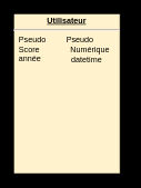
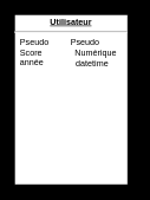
- <mxCell id="2" value="&lt;p style=&quot;margin: 4px 0px 0px ; text-align: center&quot;&gt;&lt;b&gt;&lt;u&gt;Utilisateur&lt;/u&gt;&lt;/b&gt;&lt;/p&gt;&lt;hr&gt;&lt;p style=&quot;margin: 0px ; margin-left: 8px&quot;&gt;Pseudo&lt;/p&gt;&lt;p style=&quot;margin: 0px ; margin-left: 8px&quot;&gt;Score&lt;/p&gt;&lt;p style=&quot;margin: 0px ; margin-left: 8px&quot;&gt;année&lt;/p&gt;" style="verticalAlign=top;align=left;overflow=fill;fontSize=12;fontFamily=Helvetica;html=1;rounded=0;shadow=0;comic=0;labelBackgroundColor=none;strokeWidth=1;fillColor=#fff2cc;" parent="1" vertex="1"><mxGeometry x="20" y="20" width="160" height="240" as="geometry" /></mxCell>
+ <mxCell id="2" value="&lt;p style=&quot;margin: 4px 0px 0px ; text-align: center&quot;&gt;&lt;b&gt;&lt;u&gt;Utilisateur&lt;/u&gt;&lt;/b&gt;&lt;/p&gt;&lt;hr&gt;&lt;p style=&quot;margin: 0px ; margin-left: 8px&quot;&gt;Pseudo&lt;/p&gt;&lt;p style=&quot;margin: 0px ; margin-left: 8px&quot;&gt;Score&lt;/p&gt;&lt;p style=&quot;margin: 0px ; margin-left: 8px&quot;&gt;année&lt;/p&gt;" style="verticalAlign=top;align=left;overflow=fill;fontSize=12;fontFamily=Helvetica;html=1;rounded=0;shadow=0;comic=0;labelBackgroundColor=none;strokeWidth=1" parent="1" vertex="1"><mxGeometry x="20" y="20" width="160" height="240" as="geometry" /></mxCell>
